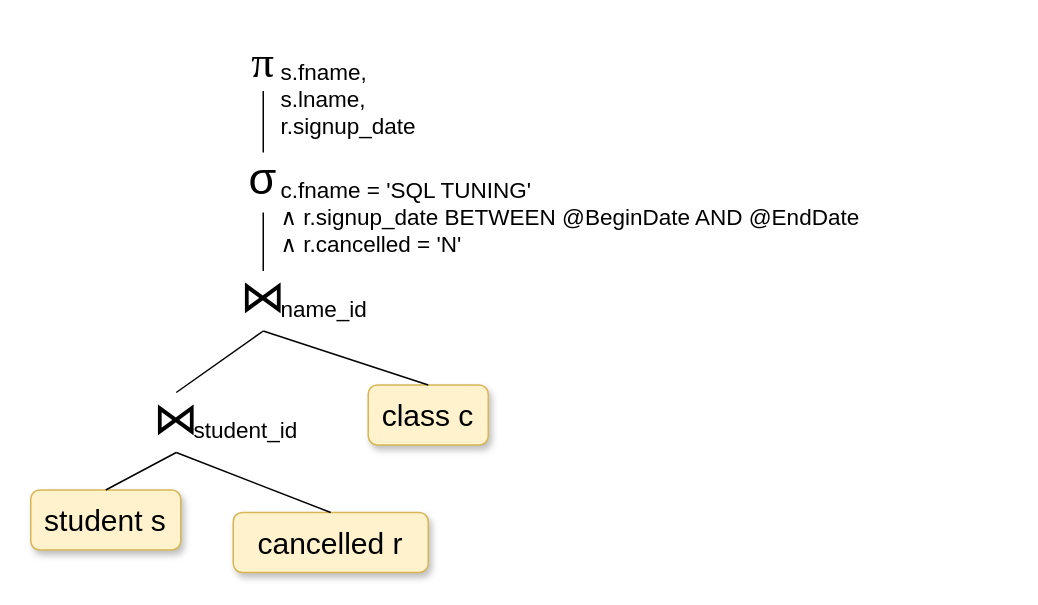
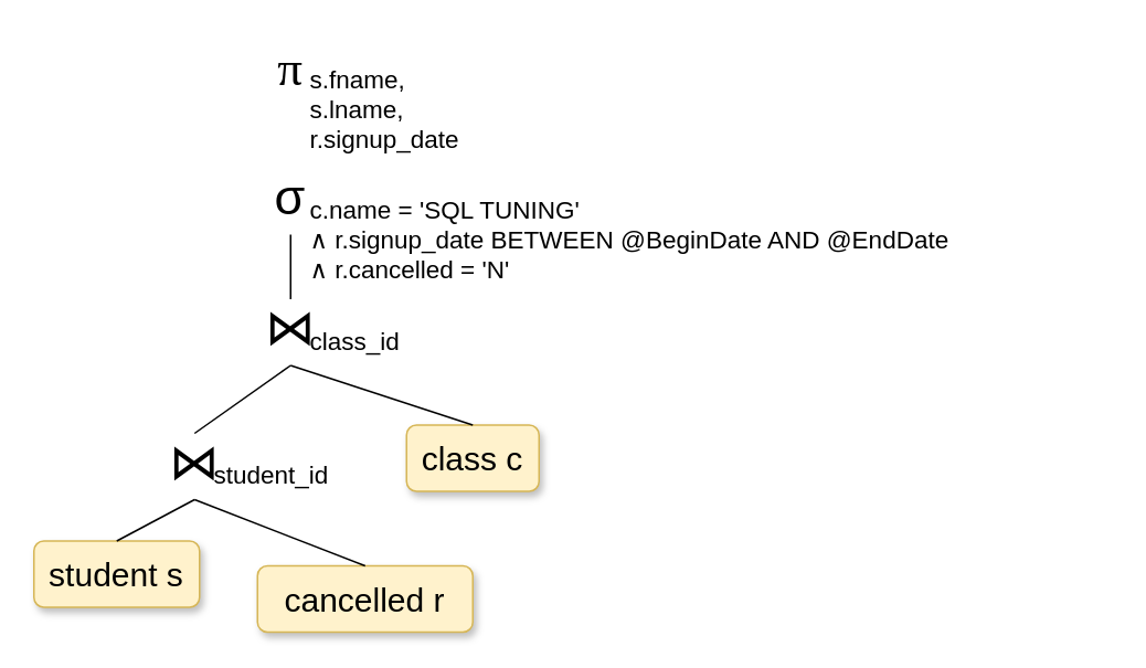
- <mxCell id="6" style="rounded=0;orthogonalLoop=1;jettySize=auto;html=1;entryX=0.5;entryY=0;entryDx=0;entryDy=0;endArrow=none;endFill=0;exitX=0.5;exitY=1;exitDx=0;exitDy=0;" parent="1" source="12" target="16" edge="1"><mxGeometry relative="1" as="geometry" /></mxCell>
- <mxCell id="17" value="&lt;div style=&quot;&quot;&gt;&lt;div style=&quot;&quot;&gt;c.fname = 'SQL TUNING'&lt;/div&gt;&lt;div style=&quot;&quot;&gt;∧ r.signup_date BETWEEN @BeginDate AND @EndDate&amp;nbsp;&lt;/div&gt;&lt;div style=&quot;&quot;&gt;∧ r.cancelled = 'N'&lt;/div&gt;&lt;/div&gt;" style="text;html=1;strokeColor=none;fillColor=none;align=left;verticalAlign=middle;whiteSpace=wrap;rounded=0;fontSize=15;" parent="1" vertex="1"><mxGeometry x="185" y="109" width="410" height="70" as="geometry" /></mxCell>
+ <mxCell id="17" value="&lt;div style=&quot;&quot;&gt;&lt;div style=&quot;&quot;&gt;c.name = 'SQL TUNING'&lt;/div&gt;&lt;div style=&quot;&quot;&gt;∧ r.signup_date BETWEEN @BeginDate AND @EndDate&amp;nbsp;&lt;/div&gt;&lt;div style=&quot;&quot;&gt;∧ r.cancelled = 'N'&lt;/div&gt;&lt;/div&gt;" style="text;html=1;strokeColor=none;fillColor=none;align=left;verticalAlign=middle;whiteSpace=wrap;rounded=0;fontSize=15;" parent="1" vertex="1"><mxGeometry x="185" y="109" width="410" height="70" as="geometry" /></mxCell>
- <mxCell id="15" value="&lt;div style=&quot;&quot;&gt;name_id&lt;br&gt;&lt;/div&gt;" style="text;html=1;strokeColor=none;fillColor=none;align=left;verticalAlign=middle;whiteSpace=wrap;rounded=0;fontSize=15;" parent="1" vertex="1"><mxGeometry x="185" y="190" width="80" height="30" as="geometry" /></mxCell>
+ <mxCell id="15" value="&lt;div style=&quot;&quot;&gt;class_id&lt;br&gt;&lt;/div&gt;" style="text;html=1;strokeColor=none;fillColor=none;align=left;verticalAlign=middle;whiteSpace=wrap;rounded=0;fontSize=15;" parent="1" vertex="1"><mxGeometry x="185" y="190" width="80" height="30" as="geometry" /></mxCell>
